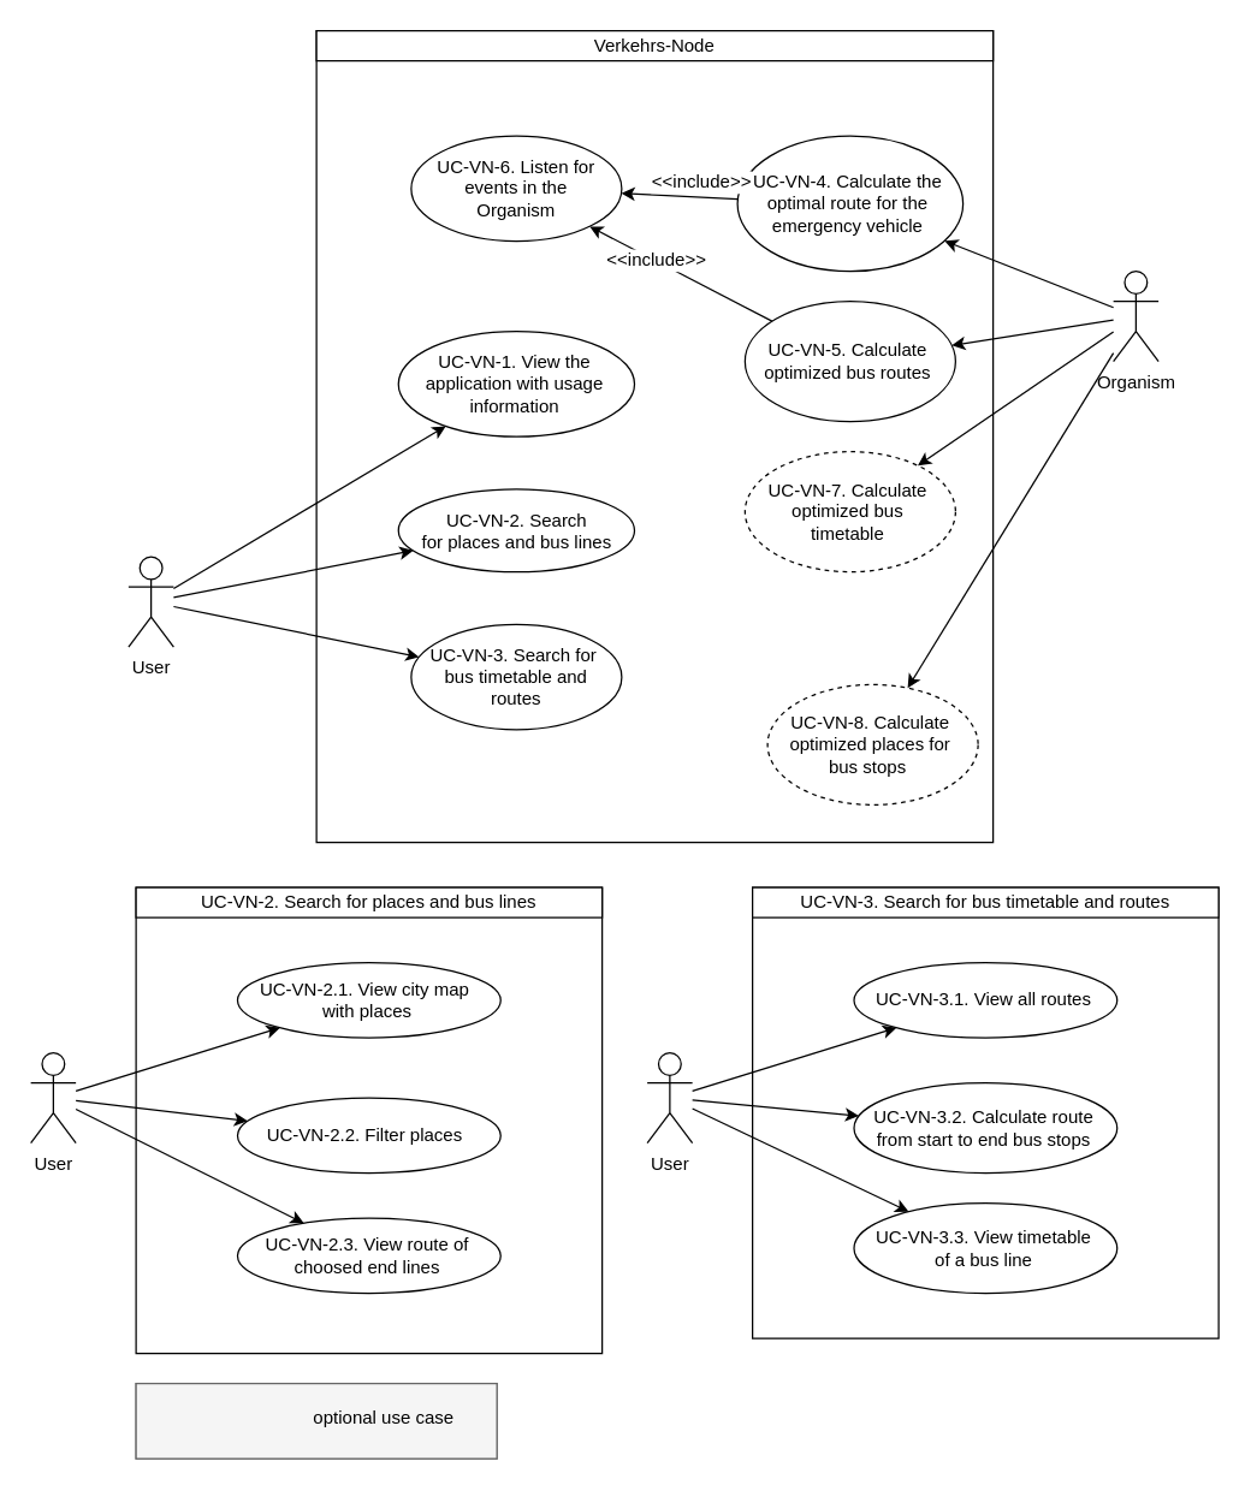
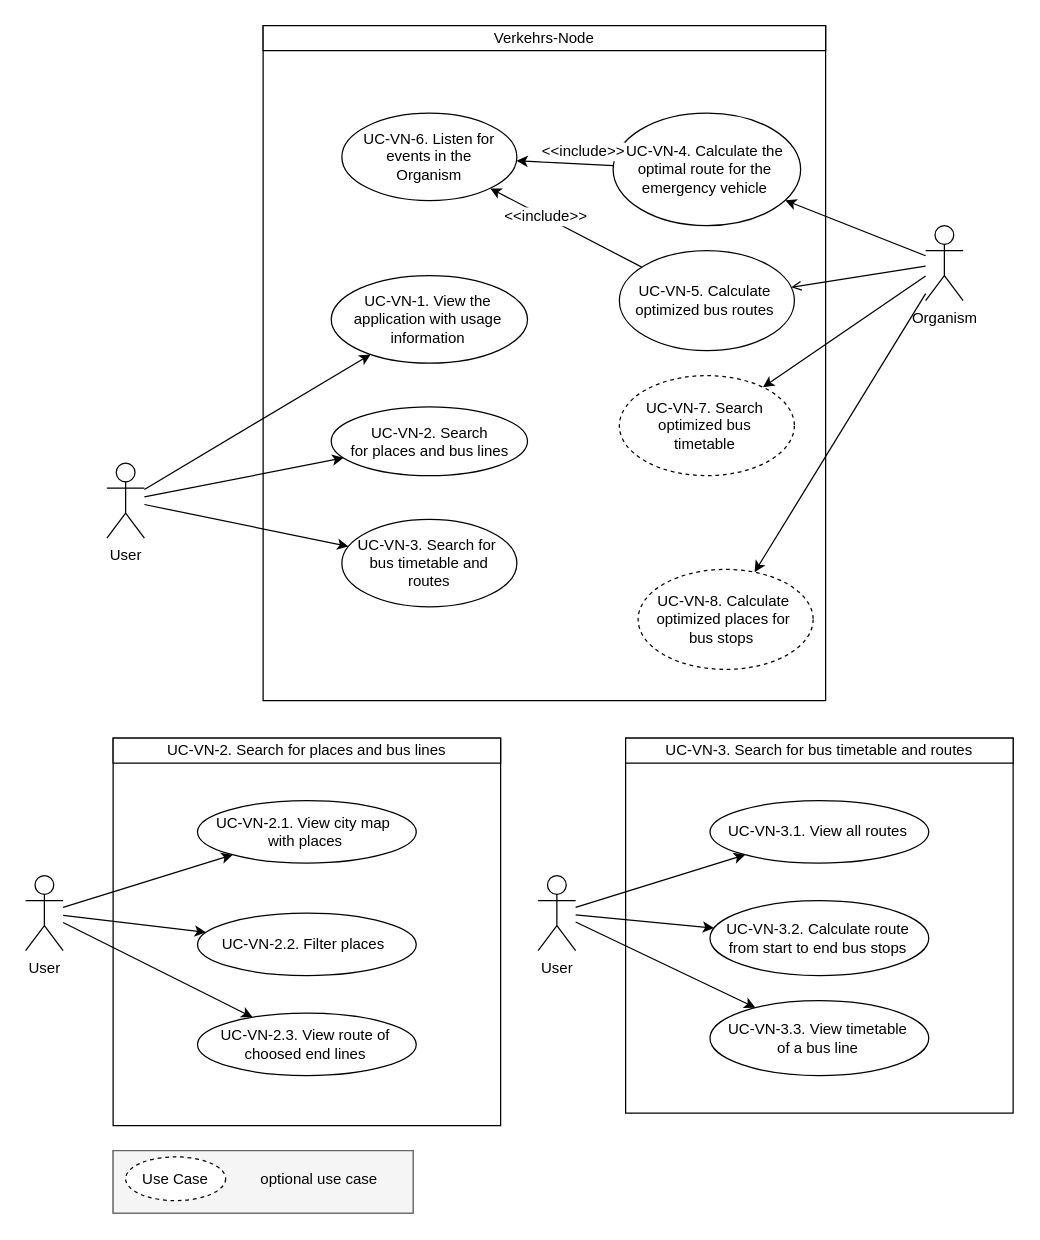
- <mxCell id="40" style="edgeStyle=none;rounded=0;orthogonalLoop=1;jettySize=auto;html=1;" parent="26" source="29" target="39" edge="1"><mxGeometry relative="1" as="geometry" /></mxCell>
+ <mxCell id="40" style="edgeStyle=none;rounded=0;orthogonalLoop=1;jettySize=auto;html=1;endArrow=open;" parent="26" source="29" target="39" edge="1"><mxGeometry relative="1" as="geometry" /></mxCell>
- <mxCell id="37" value="&lt;span lang=&quot;en&quot;&gt;UC-VN-7.&amp;nbsp;&lt;/span&gt;&lt;span lang=&quot;en&quot;&gt;Calculate optimized bus timetable&lt;/span&gt;" style="ellipse;whiteSpace=wrap;html=1;spacingLeft=7;spacingBottom=10;spacingRight=10;spacingTop=10;dashed=1;" parent="26" vertex="1"><mxGeometry x="410" y="280" width="140" height="80" as="geometry" /></mxCell>
+ <mxCell id="37" value="&lt;span lang=&quot;en&quot;&gt;UC-VN-7.&amp;nbsp;&lt;/span&gt;&lt;span lang=&quot;en&quot;&gt;Search optimized bus timetable&lt;/span&gt;" style="ellipse;whiteSpace=wrap;html=1;spacingLeft=7;spacingBottom=10;spacingRight=10;spacingTop=10;dashed=1;" parent="26" vertex="1"><mxGeometry x="410" y="280" width="140" height="80" as="geometry" /></mxCell>
+ <mxCell id="4" value="Use Case" style="ellipse;whiteSpace=wrap;html=1;dashed=1;" parent="2" vertex="1"><mxGeometry x="10" y="5" width="80" height="35" as="geometry" /></mxCell>
